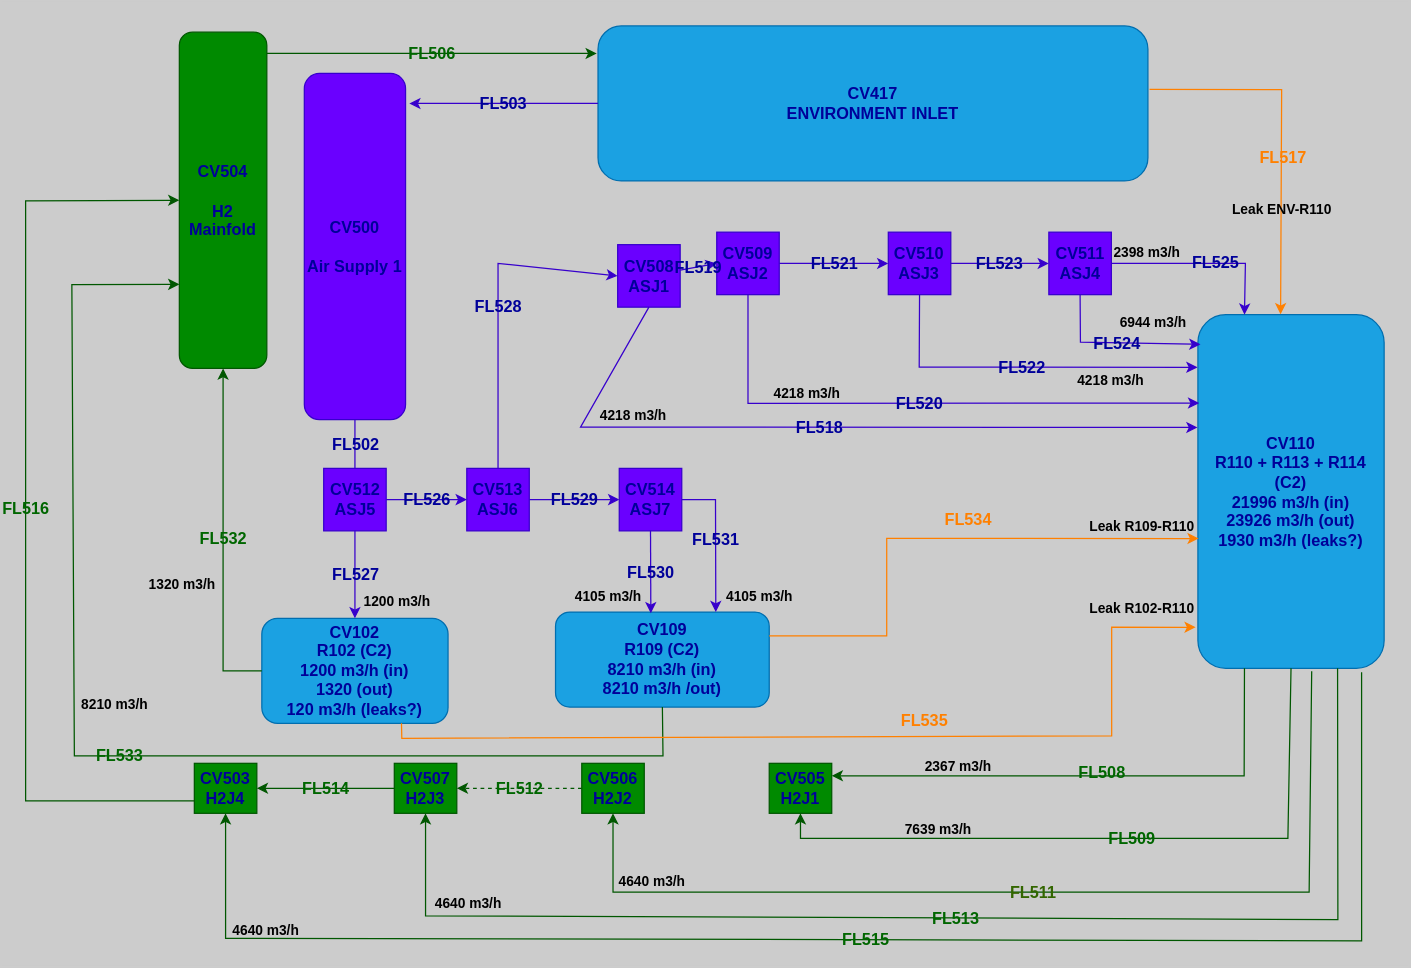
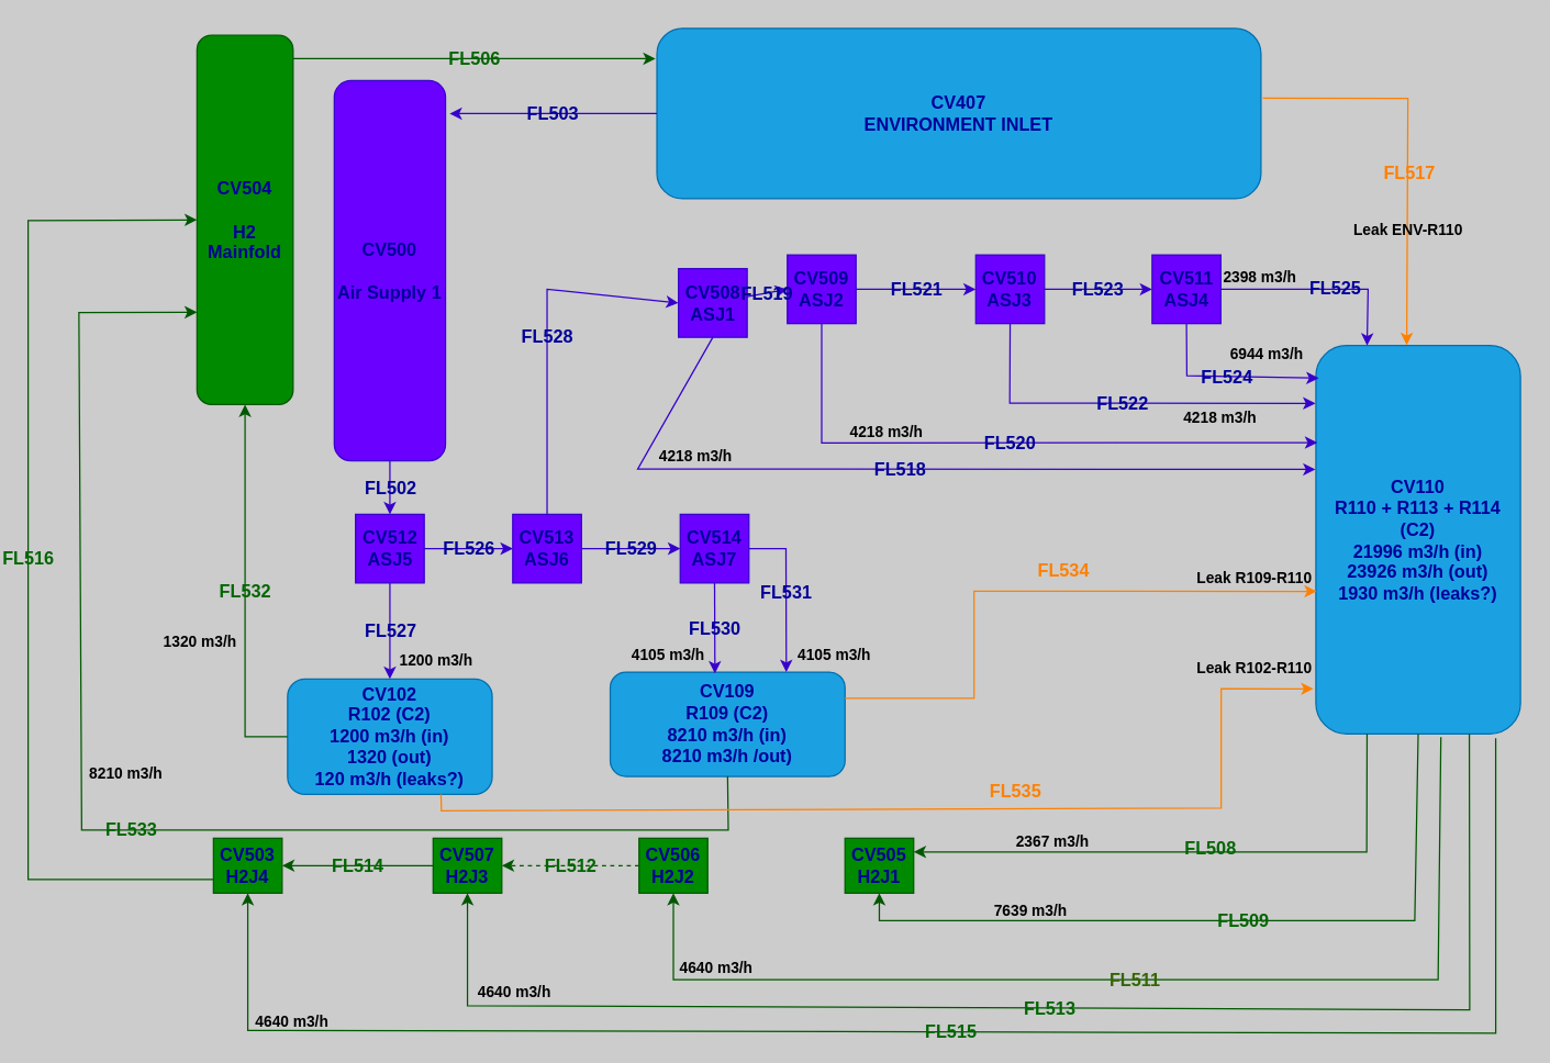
- <mxCell id="8" value="CV417&lt;br style=&quot;font-size: 13px;&quot;&gt;ENVIRONMENT INLET" style="rounded=1;whiteSpace=wrap;fontSize=13;fillColor=#1ba1e2;fontColor=#000099;strokeColor=#006EAF;align=center;html=1;labelBackgroundColor=none;fontStyle=1" parent="1" vertex="1"><mxGeometry x="478" y="20" width="440" height="124" as="geometry" /></mxCell>
+ <mxCell id="8" value="CV407&lt;br style=&quot;font-size: 13px;&quot;&gt;ENVIRONMENT INLET" style="rounded=1;whiteSpace=wrap;fontSize=13;fillColor=#1ba1e2;fontColor=#000099;strokeColor=#006EAF;align=center;html=1;labelBackgroundColor=none;fontStyle=1" parent="1" vertex="1"><mxGeometry x="478" y="20" width="440" height="124" as="geometry" /></mxCell>
- <mxCell id="6" value="FL502" style="endArrow=none;rounded=0;fontSize=13;entryX=0.5;entryY=0;entryDx=0;entryDy=0;fillColor=#6a00ff;strokeColor=#3700CC;align=center;fontColor=#000099;html=1;labelBackgroundColor=none;fontStyle=1;exitX=0.5;exitY=1;exitDx=0;exitDy=0;" parent="1" target="46" edge="1" source="3"><mxGeometry width="50" height="50" relative="1" as="geometry"><mxPoint x="323.997" y="210.04" as="sourcePoint" /><mxPoint x="437.73" y="305" as="targetPoint" /><Array as="points" /></mxGeometry></mxCell>
+ <mxCell id="6" value="FL502" style="endArrow=classic;rounded=0;fontSize=13;entryX=0.5;entryY=0;entryDx=0;entryDy=0;fillColor=#6a00ff;strokeColor=#3700CC;align=center;fontColor=#000099;html=1;labelBackgroundColor=none;fontStyle=1;exitX=0.5;exitY=1;exitDx=0;exitDy=0;" parent="1" target="46" edge="1" source="3"><mxGeometry width="50" height="50" relative="1" as="geometry"><mxPoint x="323.997" y="210.04" as="sourcePoint" /><mxPoint x="437.73" y="305" as="targetPoint" /><Array as="points" /></mxGeometry></mxCell>
